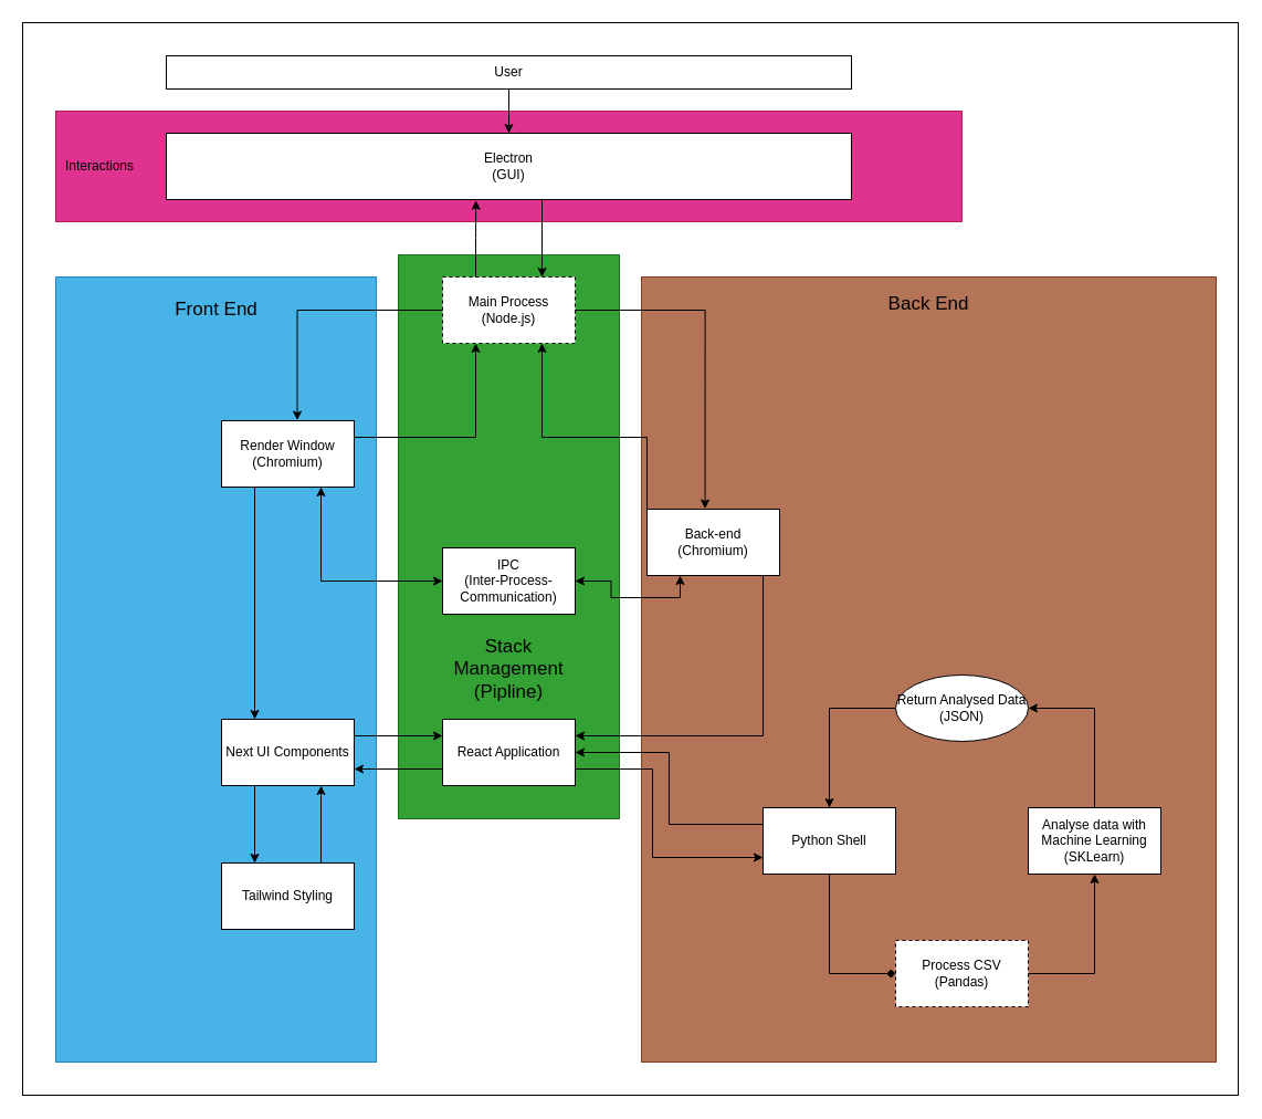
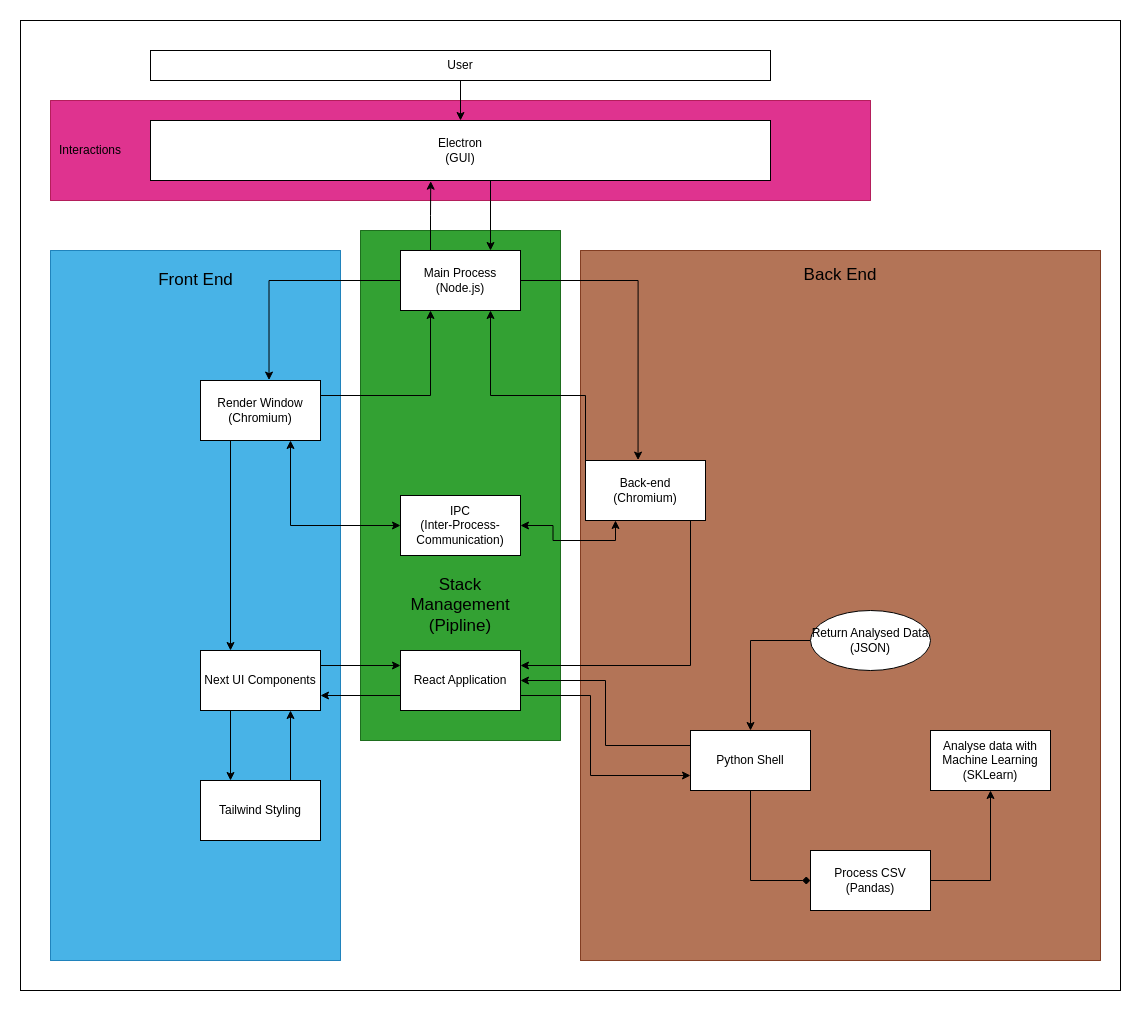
- <mxCell id="11" value="Main Process&lt;div&gt;(Node.js)&lt;/div&gt;" style="rounded=0;whiteSpace=wrap;html=1;dashed=1;" parent="1" vertex="1"><mxGeometry x="400" y="250" width="120" height="60" as="geometry" /></mxCell>
+ <mxCell id="11" value="Main Process&lt;div&gt;(Node.js)&lt;/div&gt;" style="rounded=0;whiteSpace=wrap;html=1;" parent="1" vertex="1"><mxGeometry x="400" y="250" width="120" height="60" as="geometry" /></mxCell>
- <mxCell id="28" style="edgeStyle=orthogonalEdgeStyle;rounded=0;orthogonalLoop=1;jettySize=auto;html=1;exitX=0.5;exitY=0;exitDx=0;exitDy=0;entryX=1;entryY=0.5;entryDx=0;entryDy=0;" edge="1" parent="1" source="29" target="31"><mxGeometry relative="1" as="geometry" /></mxCell>
- <mxCell id="27" value="Process CSV&lt;div&gt;(Pandas)&lt;/div&gt;" style="rounded=0;whiteSpace=wrap;html=1;dashed=1;" parent="1" vertex="1"><mxGeometry x="810" y="850" width="120" height="60" as="geometry" /></mxCell>
+ <mxCell id="27" value="Process CSV&lt;div&gt;(Pandas)&lt;/div&gt;" style="rounded=0;whiteSpace=wrap;html=1;" parent="1" vertex="1"><mxGeometry x="810" y="850" width="120" height="60" as="geometry" /></mxCell>
